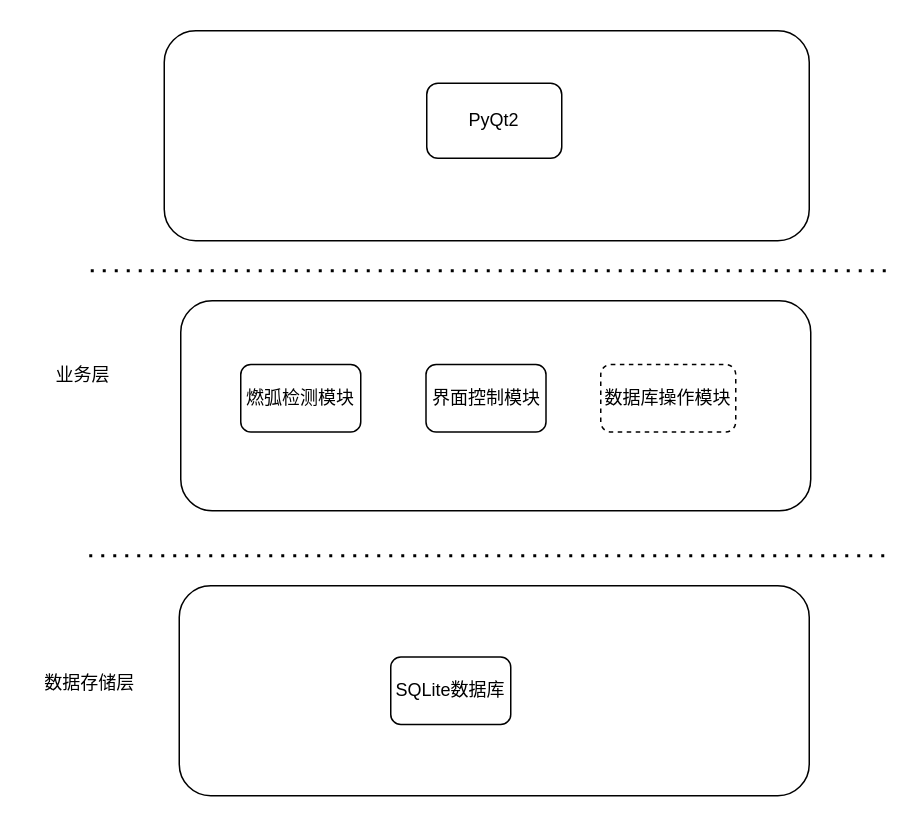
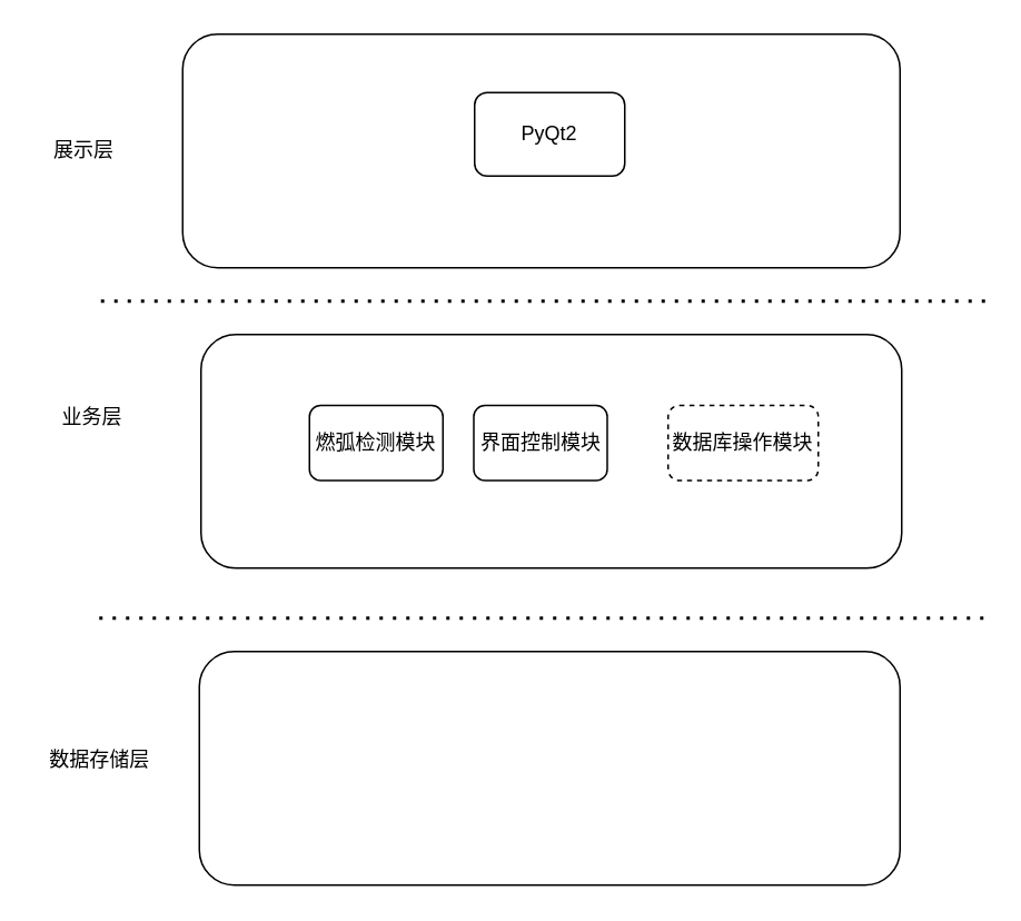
+ <mxCell id="3" value="展示层" style="text;html=1;strokeColor=none;fillColor=none;align=center;verticalAlign=middle;whiteSpace=wrap;rounded=0;" vertex="1" parent="1"><mxGeometry x="20" y="75" width="60" height="30" as="geometry" /></mxCell>
- <mxCell id="9" value="燃弧检测模块" style="rounded=1;whiteSpace=wrap;html=1;fillColor=default;" vertex="1" parent="1"><mxGeometry x="160" y="242.5" width="80" height="45" as="geometry" /></mxCell>
+ <mxCell id="9" value="燃弧检测模块" style="rounded=1;whiteSpace=wrap;html=1;fillColor=default;" vertex="1" parent="1"><mxGeometry x="185" y="242.5" width="80" height="45" as="geometry" /></mxCell>
- <mxCell id="12" value="SQLite数据库" style="rounded=1;whiteSpace=wrap;html=1;fillColor=default;" vertex="1" parent="1"><mxGeometry x="260" y="437.5" width="80" height="45" as="geometry" /></mxCell>
